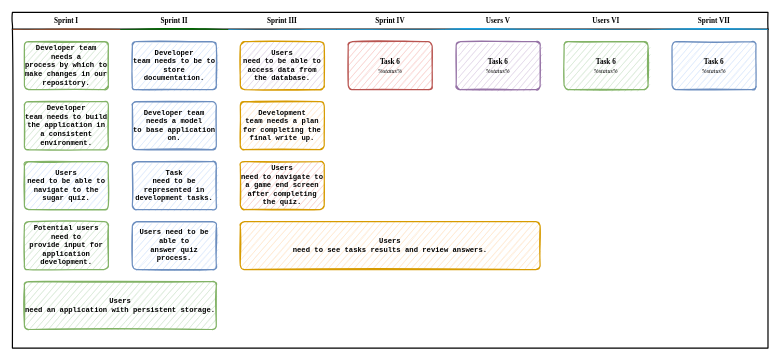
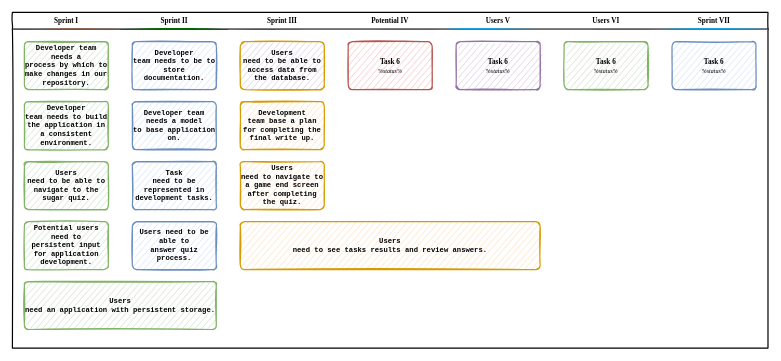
- <mxCell id="17" value="Sprint IV" style="swimlane;strokeWidth=2;fontFamily=Permanent Marker;html=0;startSize=1;verticalAlign=bottom;spacingBottom=5;points=[];childLayout=stackLayout;stackBorder=20;stackSpacing=20;resizeLast=0;resizeParent=1;horizontalStack=0;collapsible=0;sketch=1;strokeColor=none;fillStyle=solid;fillColor=#1BA1E2;" vertex="1" parent="2"><mxGeometry x="540" y="28" width="180" height="532" as="geometry" /></mxCell>
+ <mxCell id="17" value="Potential IV" style="swimlane;strokeWidth=2;fontFamily=Permanent Marker;html=0;startSize=1;verticalAlign=bottom;spacingBottom=5;points=[];childLayout=stackLayout;stackBorder=20;stackSpacing=20;resizeLast=0;resizeParent=1;horizontalStack=0;collapsible=0;sketch=1;strokeColor=none;fillStyle=solid;fillColor=#1BA1E2;" vertex="1" parent="2"><mxGeometry x="540" y="28" width="180" height="532" as="geometry" /></mxCell>
- <mxCell id="15" value="Development&lt;br/&gt;team needs a plan for completing the final write up." style="whiteSpace=wrap;html=1;strokeWidth=2;fillColor=#ffe6cc;fontStyle=1;spacingTop=0;rounded=1;arcSize=9;points=[];sketch=1;fontFamily=Courier New;hachureGap=8;fillWeight=1;strokeColor=#d79b00;" vertex="1" parent="13"><mxGeometry x="20" y="121" width="140" height="80" as="geometry" /></mxCell>
+ <mxCell id="15" value="Development&lt;br/&gt;team base a plan for completing the final write up." style="whiteSpace=wrap;html=1;strokeWidth=2;fillColor=#ffe6cc;fontStyle=1;spacingTop=0;rounded=1;arcSize=9;points=[];sketch=1;fontFamily=Courier New;hachureGap=8;fillWeight=1;strokeColor=#d79b00;" vertex="1" parent="13"><mxGeometry x="20" y="121" width="140" height="80" as="geometry" /></mxCell>
- <mxCell id="6" value="Users&lt;br&gt;need to be able to navigate to the sugar quiz." style="whiteSpace=wrap;html=1;strokeWidth=2;fillColor=#dae8fc;fontStyle=1;spacingTop=0;rounded=1;arcSize=9;points=[];sketch=1;fontFamily=Courier New;hachureGap=8;fillWeight=1;strokeColor=#82b366;" parent="3" vertex="1"><mxGeometry x="20" y="221" width="140" height="80" as="geometry" /></mxCell>
+ <mxCell id="6" value="Users&lt;br&gt;need to be able to navigate to the sugar quiz." style="whiteSpace=wrap;html=1;strokeWidth=2;fillColor=#d5e8d4;fontStyle=1;spacingTop=0;rounded=1;arcSize=9;points=[];sketch=1;fontFamily=Courier New;hachureGap=8;fillWeight=1;strokeColor=#82b366;" parent="3" vertex="1"><mxGeometry x="20" y="221" width="140" height="80" as="geometry" /></mxCell>
- <mxCell id="16" value="Users&lt;br/&gt;need to navigate to a game end screen after completing the quiz." style="whiteSpace=wrap;html=1;strokeWidth=2;fillColor=#f8cecc;fontStyle=1;spacingTop=0;rounded=1;arcSize=9;points=[];sketch=1;fontFamily=Courier New;hachureGap=8;fillWeight=1;strokeColor=#d79b00;" vertex="1" parent="13"><mxGeometry x="20" y="221" width="140" height="80" as="geometry" /></mxCell>
+ <mxCell id="16" value="Users&lt;br/&gt;need to navigate to a game end screen after completing the quiz." style="whiteSpace=wrap;html=1;strokeWidth=2;fillColor=#ffe6cc;fontStyle=1;spacingTop=0;rounded=1;arcSize=9;points=[];sketch=1;fontFamily=Courier New;hachureGap=8;fillWeight=1;strokeColor=#d79b00;" vertex="1" parent="13"><mxGeometry x="20" y="221" width="140" height="80" as="geometry" /></mxCell>
- <mxCell id="7" value="&lt;span&gt;Potential users need to&lt;br&gt;     provide input for application development.&lt;br&gt;&lt;/span&gt;" style="whiteSpace=wrap;html=1;strokeWidth=2;fillColor=#d5e8d4;fontStyle=1;spacingTop=0;rounded=1;arcSize=9;points=[];sketch=1;fontFamily=Courier New;hachureGap=8;fillWeight=1;strokeColor=#82b366;" vertex="1" parent="3"><mxGeometry x="20" y="321" width="140" height="80" as="geometry" /></mxCell>
+ <mxCell id="7" value="&lt;span&gt;Potential users need to&lt;br&gt;     persistent input for application development.&lt;br&gt;&lt;/span&gt;" style="whiteSpace=wrap;html=1;strokeWidth=2;fillColor=#d5e8d4;fontStyle=1;spacingTop=0;rounded=1;arcSize=9;points=[];sketch=1;fontFamily=Courier New;hachureGap=8;fillWeight=1;strokeColor=#82b366;" vertex="1" parent="3"><mxGeometry x="20" y="321" width="140" height="80" as="geometry" /></mxCell>
